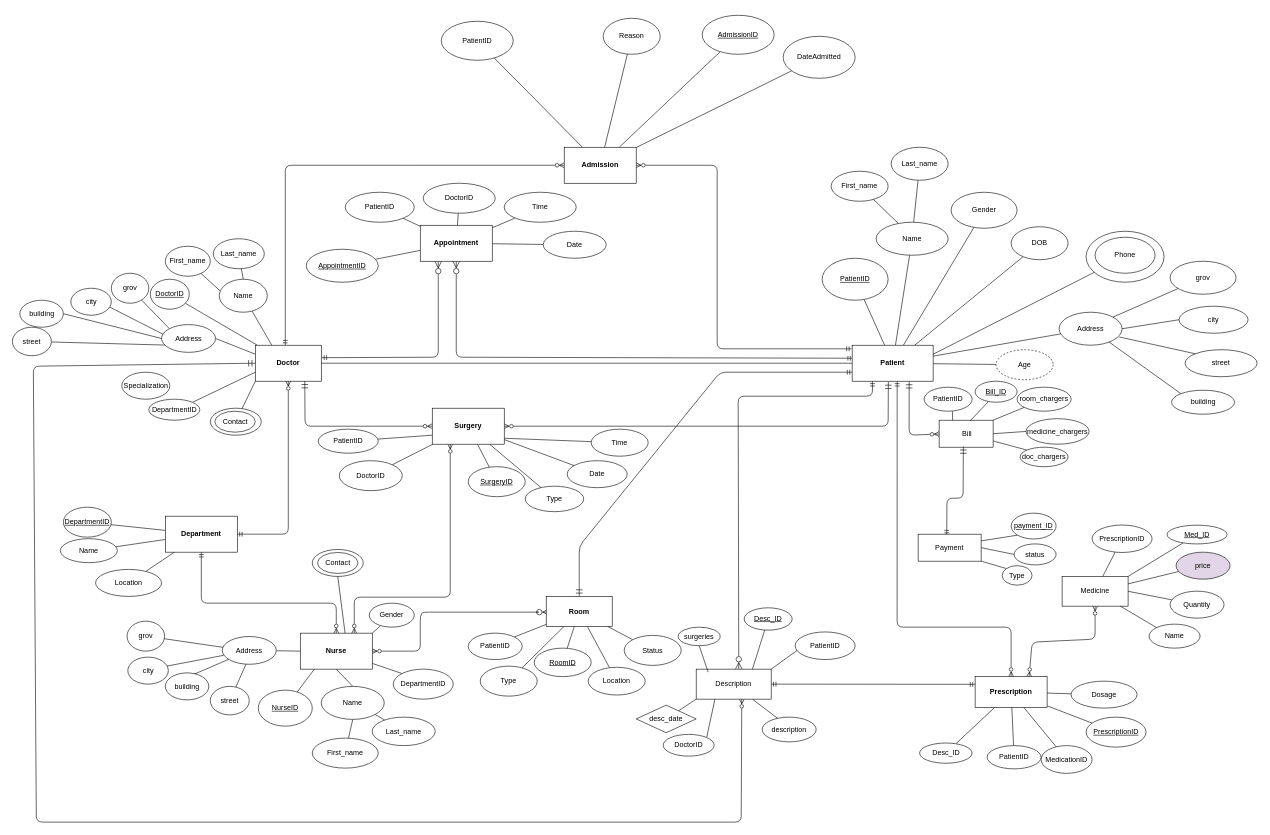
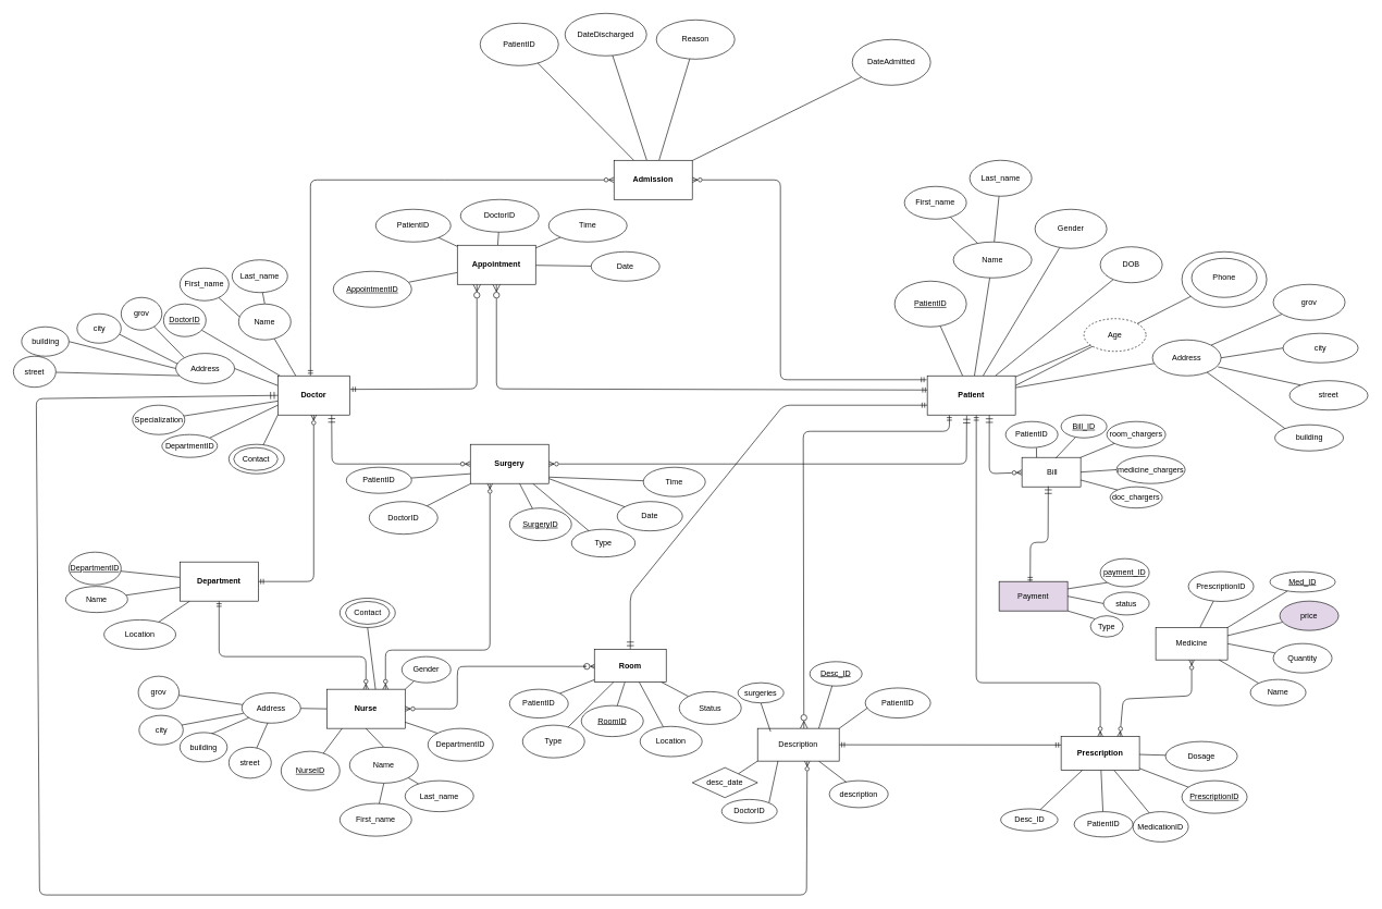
+ <mxCell id="43" value="DateDischarged" style="ellipse;whiteSpace=wrap;html=1;strokeColor=default;fontFamily=Helvetica;fontSize=12;fontColor=default;fillColor=default;" parent="1" vertex="1"><mxGeometry x="865" y="20" width="125" height="65" as="geometry" /></mxCell>
- <mxCell id="46" value="&lt;u&gt;AdmissionID&lt;/u&gt;" style="ellipse;whiteSpace=wrap;html=1;strokeColor=default;fontFamily=Helvetica;fontSize=12;fontColor=default;fillColor=default;" parent="1" vertex="1"><mxGeometry x="1170" y="25" width="120" height="65" as="geometry" /></mxCell>
- <mxCell id="42" value="Reason" style="ellipse;whiteSpace=wrap;html=1;strokeColor=default;fontFamily=Helvetica;fontSize=12;fontColor=default;fillColor=default;" parent="1" vertex="1"><mxGeometry x="1005" y="30" width="95" height="60" as="geometry" /></mxCell>
+ <mxCell id="42" value="Reason" style="ellipse;whiteSpace=wrap;html=1;strokeColor=default;fontFamily=Helvetica;fontSize=12;fontColor=default;fillColor=default;" parent="1" vertex="1"><mxGeometry x="1005" y="30" width="120" height="60" as="geometry" /></mxCell>
+ <mxCell id="39" style="edgeStyle=none;html=1;fontFamily=Helvetica;fontSize=12;fontColor=default;endArrow=none;endFill=0;" parent="1" source="41" target="43" edge="1"><mxGeometry relative="1" as="geometry" /></mxCell>
- <mxCell id="36" style="edgeStyle=none;html=1;fontFamily=Helvetica;fontSize=12;fontColor=default;endArrow=none;endFill=0;" parent="1" source="41" target="46" edge="1"><mxGeometry relative="1" as="geometry" /></mxCell>
- <mxCell id="27" style="edgeStyle=none;html=1;fontFamily=Helvetica;fontSize=12;fontColor=default;endArrow=none;endFill=0;" parent="1" source="33" target="14" edge="1"><mxGeometry relative="1" as="geometry" /></mxCell>
+ <mxCell id="27" style="edgeStyle=none;html=1;fontFamily=Helvetica;fontSize=12;fontColor=default;endArrow=none;endFill=0;" parent="1" source="33" target="35" edge="1"><mxGeometry relative="1" as="geometry" /></mxCell>
- <mxCell id="25" value="Age" style="ellipse;whiteSpace=wrap;html=1;dashed=1;" parent="1" vertex="1"><mxGeometry x="1660" y="582.5" width="95" height="50" as="geometry" /></mxCell>
+ <mxCell id="25" value="Age" style="ellipse;whiteSpace=wrap;html=1;dashed=1;" parent="1" vertex="1"><mxGeometry x="1660" y="487.5" width="95" height="50" as="geometry" /></mxCell>
- <mxCell id="133" value="Payment" style="rounded=0;whiteSpace=wrap;html=1;fontSize=12;" parent="1" vertex="1"><mxGeometry x="1530" y="890" width="105" height="45" as="geometry" /></mxCell>
+ <mxCell id="133" value="Payment" style="rounded=0;whiteSpace=wrap;html=1;fontSize=12;fillColor=#e1d5e7;" parent="1" vertex="1"><mxGeometry x="1530" y="890" width="105" height="45" as="geometry" /></mxCell>
